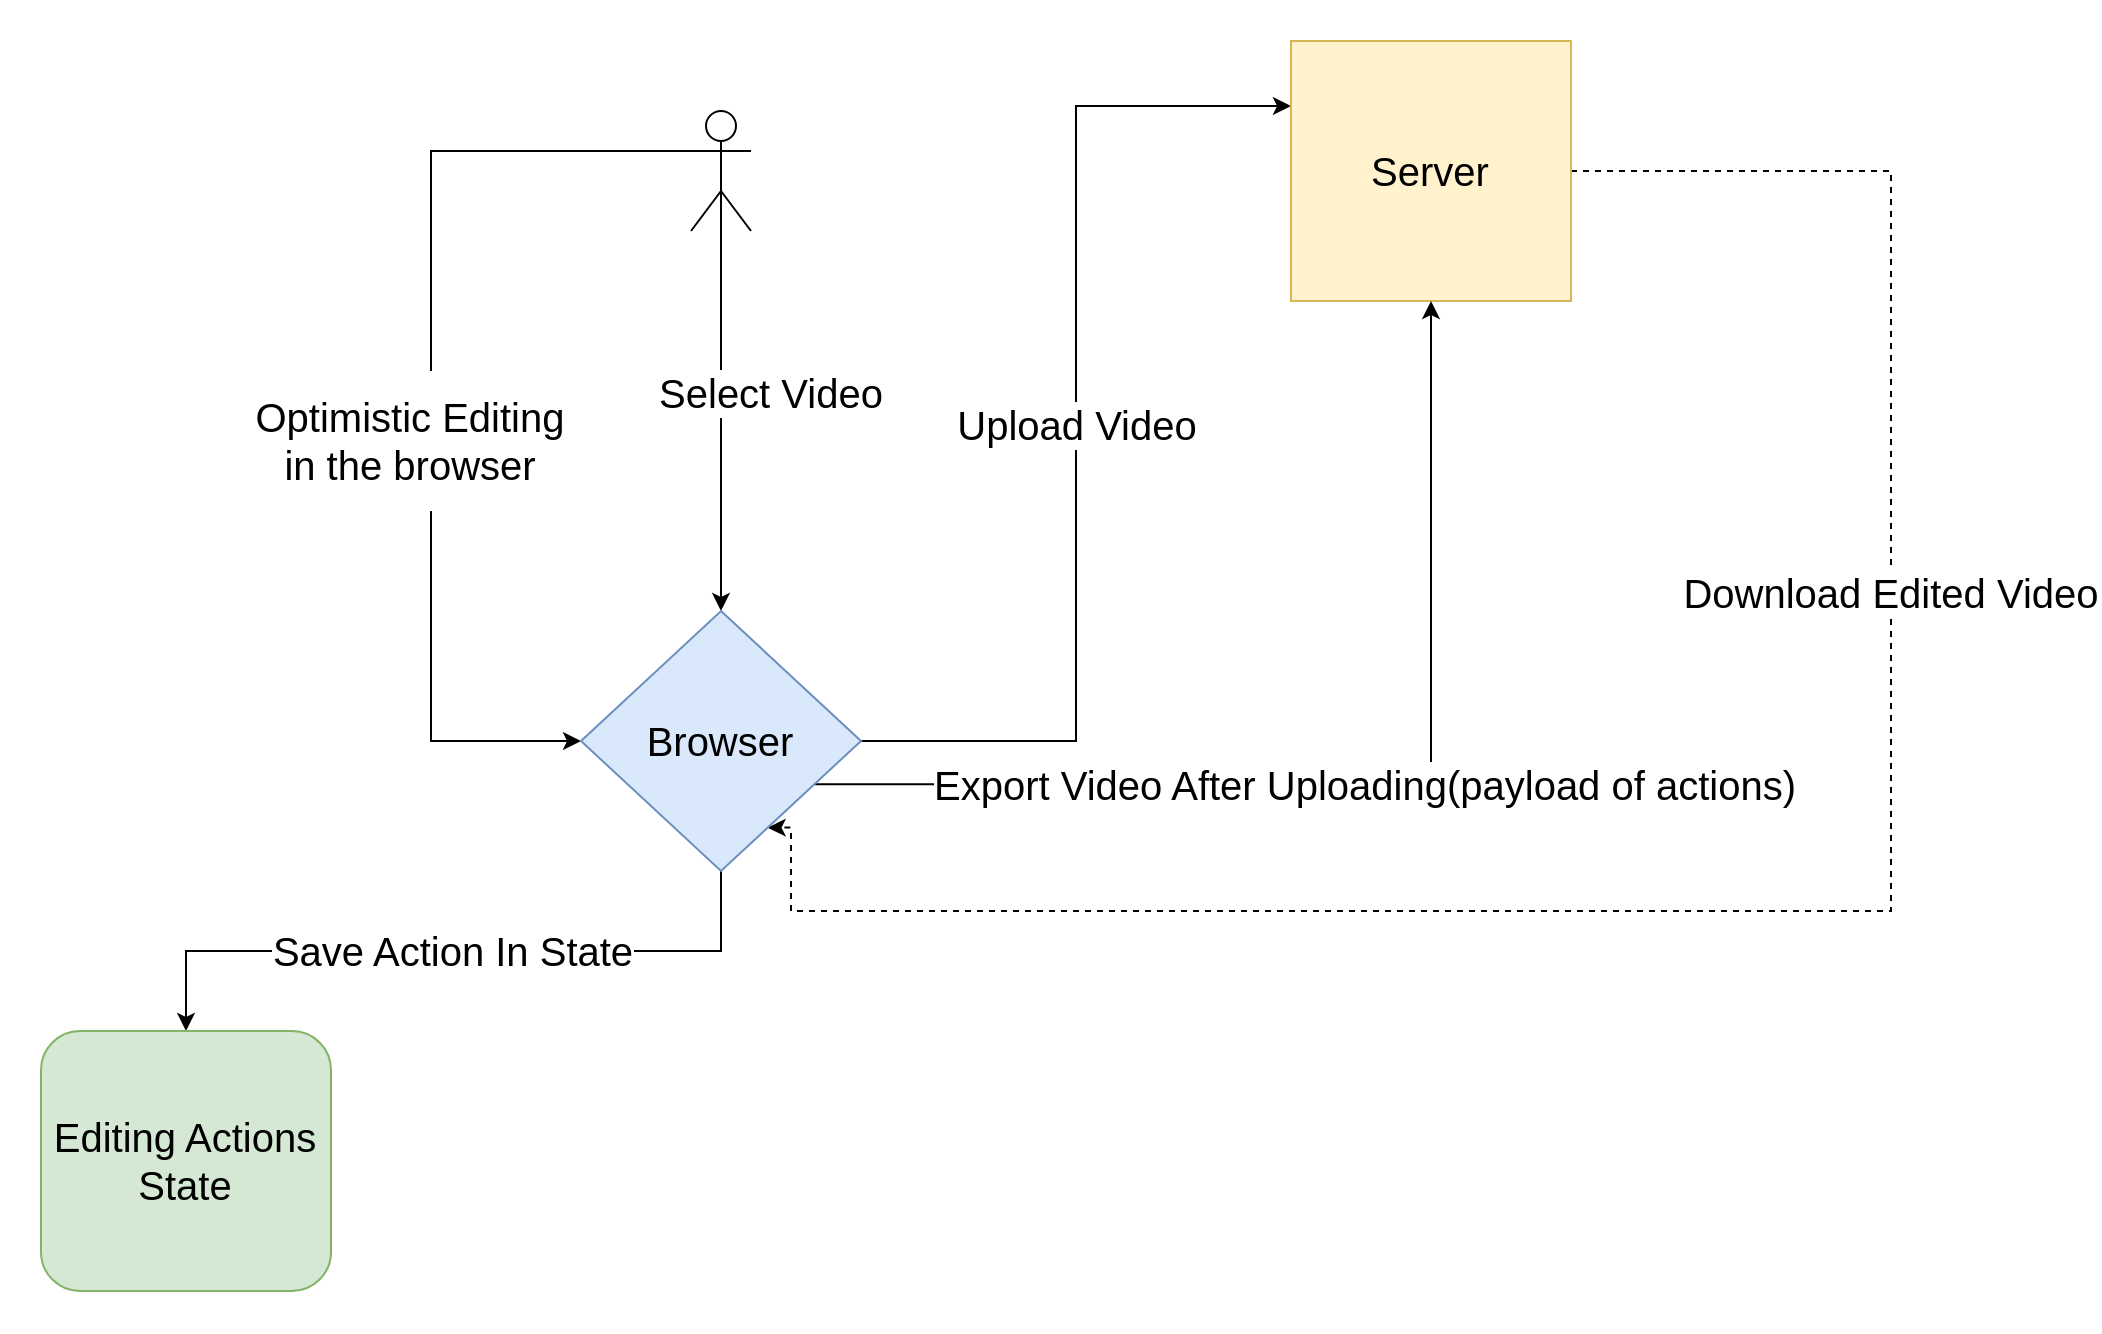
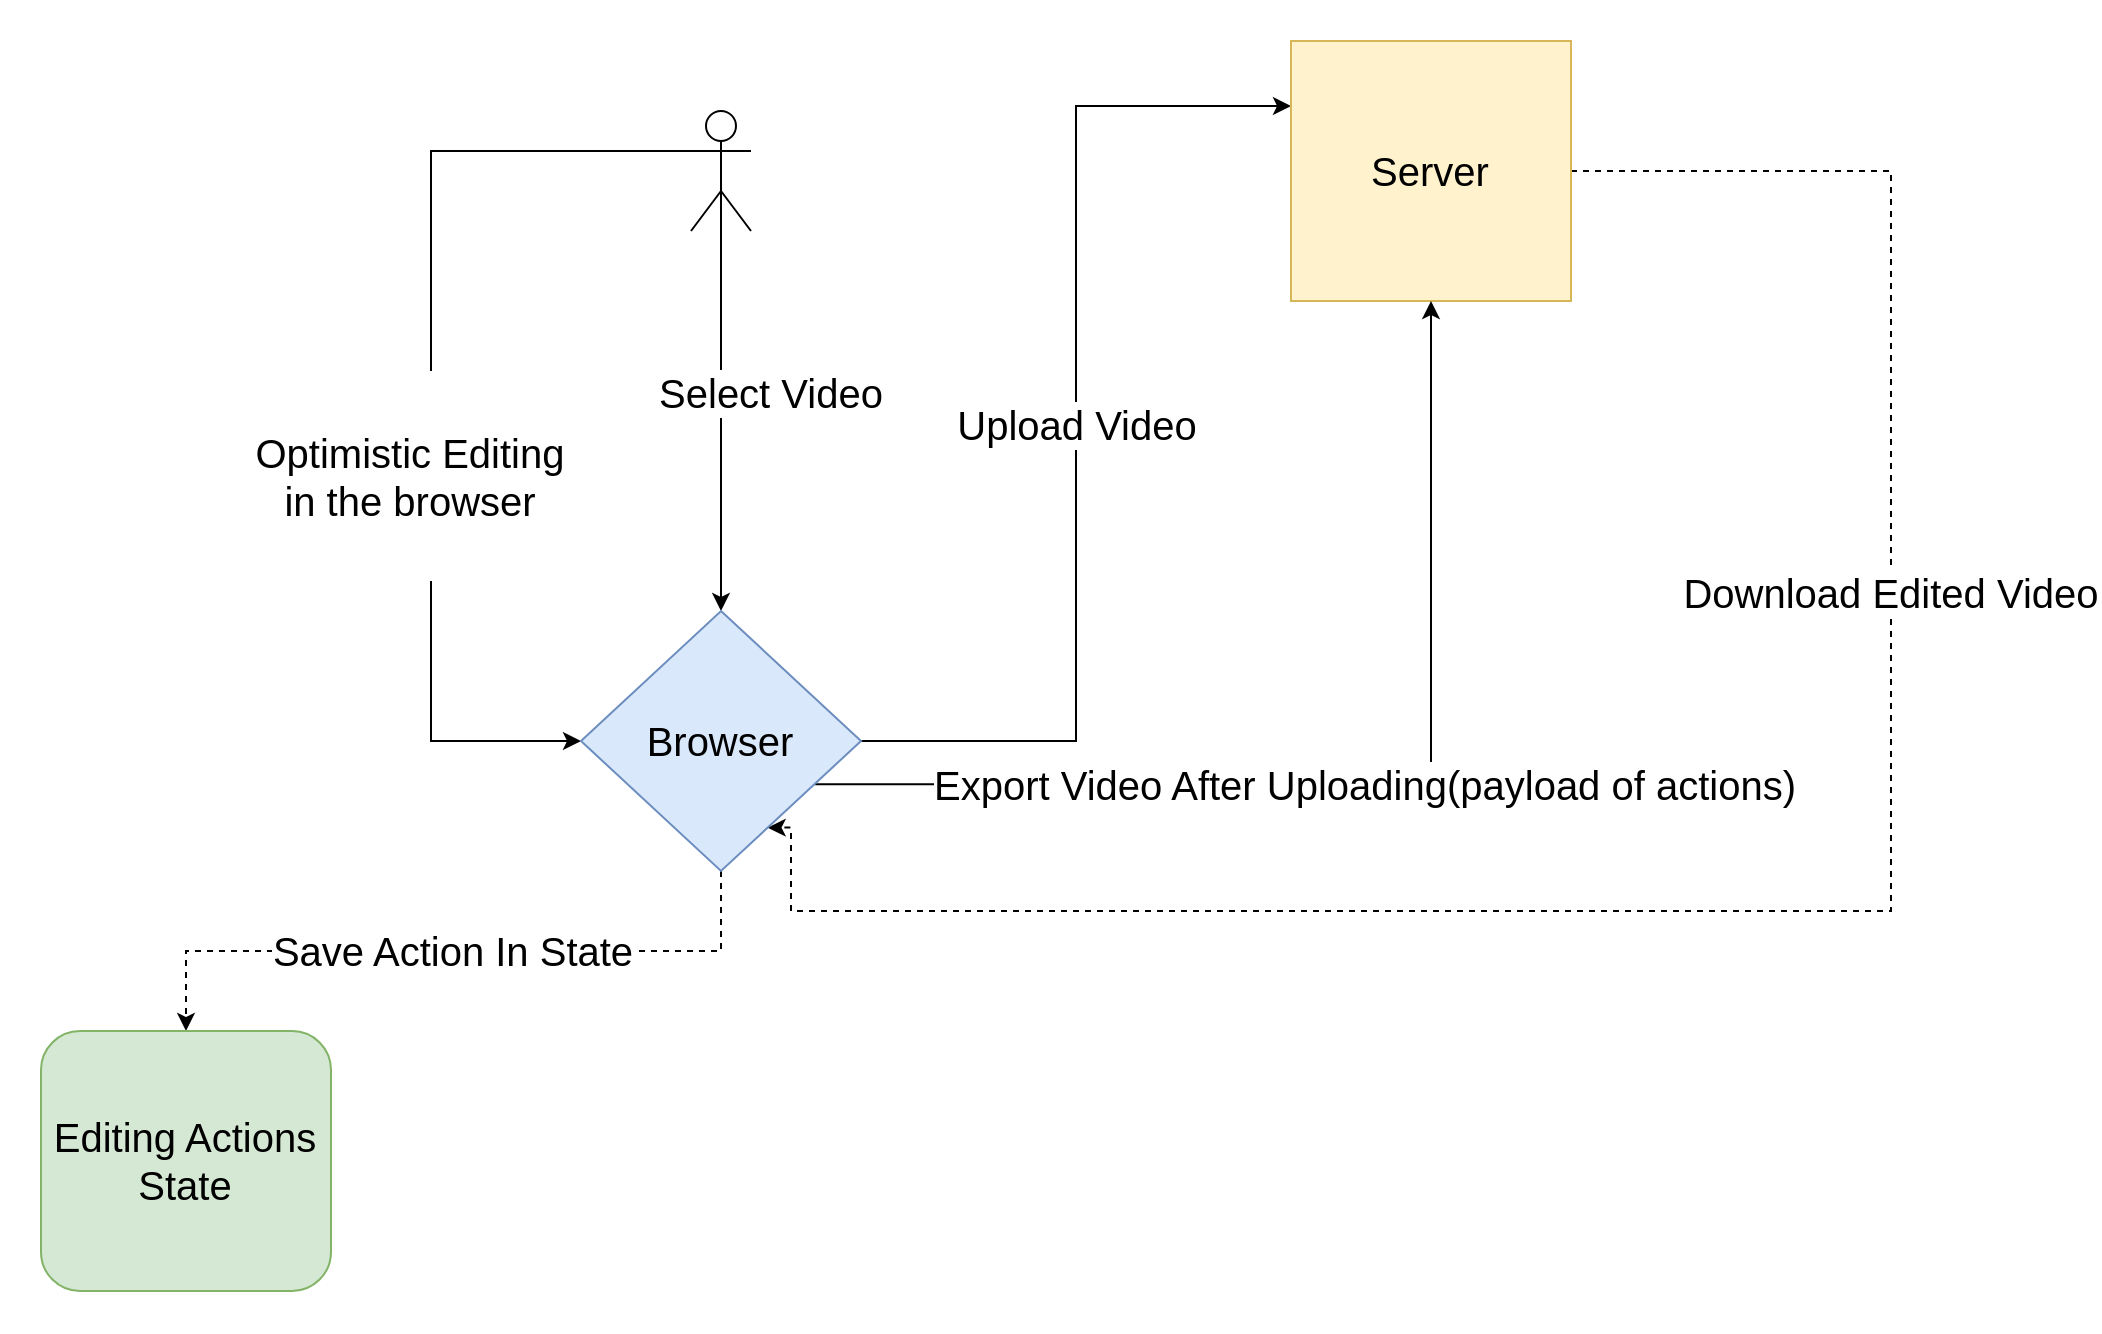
- <mxCell id="12" value="&lt;span style=&quot;font-size: 20px; background-color: rgb(255, 255, 255);&quot;&gt;Optimistic Editing in the browser&lt;/span&gt;" style="text;html=1;strokeColor=none;fillColor=default;align=center;verticalAlign=middle;whiteSpace=wrap;rounded=0;fontSize=20;" vertex="1" parent="1"><mxGeometry x="125" y="185" width="160" height="70" as="geometry" /></mxCell>
+ <mxCell id="12" value="&lt;span style=&quot;font-size: 20px; background-color: rgb(255, 255, 255);&quot;&gt;Optimistic Editing in the browser&lt;/span&gt;" style="text;html=1;strokeColor=none;fillColor=default;align=center;verticalAlign=middle;whiteSpace=wrap;rounded=0;fontSize=20;" vertex="1" parent="1"><mxGeometry x="125" y="185" width="160" height="105" as="geometry" /></mxCell>
- <mxCell id="8" value="Save Action In State" style="edgeStyle=orthogonalEdgeStyle;rounded=0;orthogonalLoop=1;jettySize=auto;html=1;exitX=0.5;exitY=1;exitDx=0;exitDy=0;fontSize=20;" edge="1" parent="1" source="10" target="11"><mxGeometry relative="1" as="geometry" /></mxCell>
+ <mxCell id="8" value="Save Action In State" style="edgeStyle=orthogonalEdgeStyle;rounded=0;orthogonalLoop=1;jettySize=auto;html=1;exitX=0.5;exitY=1;exitDx=0;exitDy=0;fontSize=20;dashed=1;" edge="1" parent="1" source="10" target="11"><mxGeometry relative="1" as="geometry" /></mxCell>
